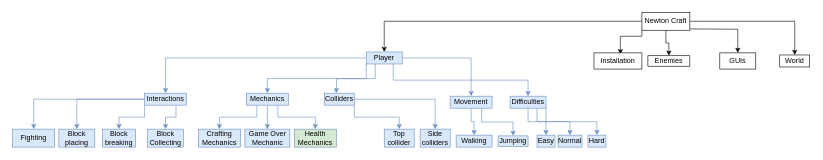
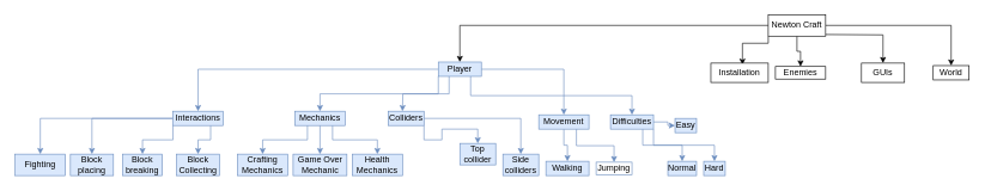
- <mxCell id="34" value="Health Mechanics" style="rounded=0;whiteSpace=wrap;html=1;fillColor=#d5e8d4;strokeColor=#6c8ebf;" vertex="1" parent="1"><mxGeometry x="490" y="215" width="70" height="30" as="geometry" /></mxCell>
+ <mxCell id="34" value="Health Mechanics" style="rounded=0;whiteSpace=wrap;html=1;fillColor=#dae8fc;strokeColor=#6c8ebf;" vertex="1" parent="1"><mxGeometry x="490" y="215" width="70" height="30" as="geometry" /></mxCell>
- <mxCell id="45" value="Top collider" style="rounded=0;whiteSpace=wrap;html=1;fillColor=#dae8fc;strokeColor=#6c8ebf;" vertex="1" parent="1"><mxGeometry x="640" y="215" width="50" height="30" as="geometry" /></mxCell>
+ <mxCell id="45" value="Top collider" style="rounded=0;whiteSpace=wrap;html=1;fillColor=#dae8fc;strokeColor=#6c8ebf;" vertex="1" parent="1"><mxGeometry x="640" y="200" width="50" height="30" as="geometry" /></mxCell>
- <mxCell id="47" value="Jumping" style="rounded=0;whiteSpace=wrap;html=1;fillColor=#dae8fc;strokeColor=#6c8ebf;" vertex="1" parent="1"><mxGeometry x="830" y="226.25" width="50" height="17.5" as="geometry" /></mxCell>
+ <mxCell id="47" value="Jumping" style="rounded=0;whiteSpace=wrap;html=1;fillColor=#ffffff;strokeColor=#6c8ebf;" vertex="1" parent="1"><mxGeometry x="830" y="226.25" width="50" height="17.5" as="geometry" /></mxCell>
- <mxCell id="48" value="Easy" style="rounded=0;whiteSpace=wrap;html=1;fillColor=#dae8fc;strokeColor=#6c8ebf;" vertex="1" parent="1"><mxGeometry x="895" y="225" width="30" height="20" as="geometry" /></mxCell>
+ <mxCell id="48" value="Easy" style="rounded=0;whiteSpace=wrap;html=1;fillColor=#dae8fc;strokeColor=#6c8ebf;" vertex="1" parent="1"><mxGeometry x="940" y="165" width="30" height="20" as="geometry" /></mxCell>
